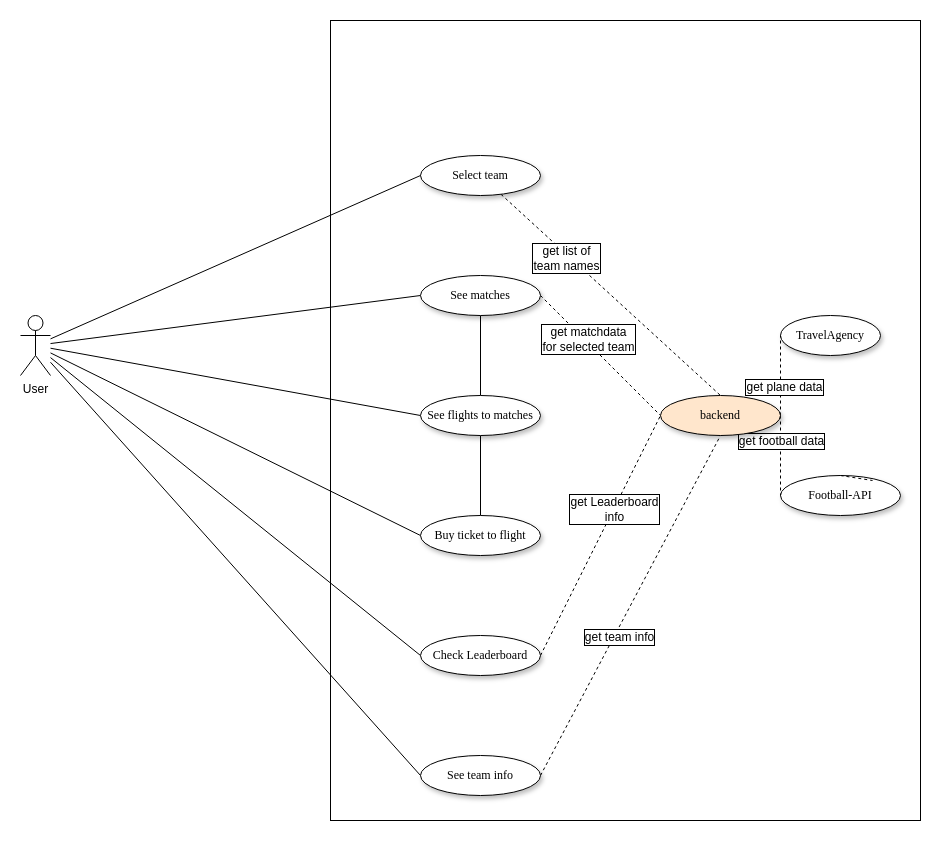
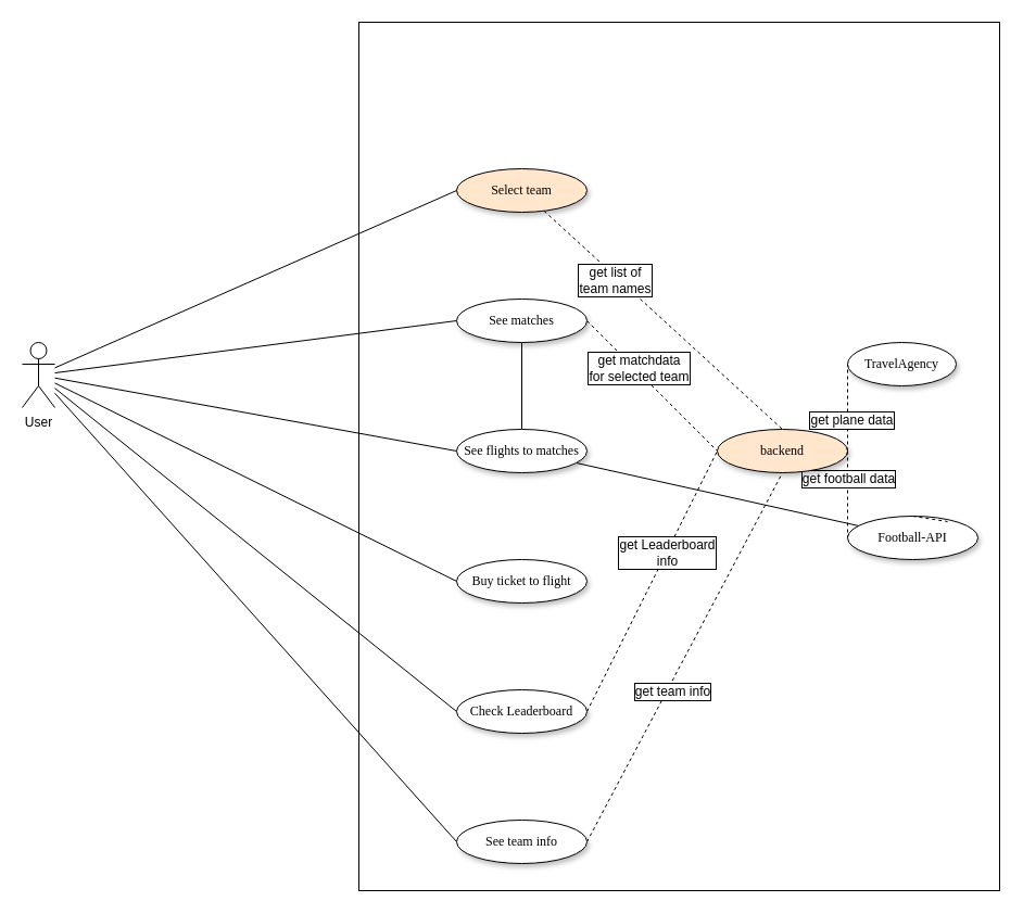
- <mxCell id="5" value="Select team" style="ellipse;whiteSpace=wrap;html=1;rounded=0;shadow=1;comic=0;labelBackgroundColor=none;strokeWidth=1;fontFamily=Verdana;fontSize=12;align=center;" parent="1" vertex="1"><mxGeometry x="420" y="155" width="120" height="40" as="geometry" /></mxCell>
+ <mxCell id="5" value="Select team" style="ellipse;whiteSpace=wrap;html=1;rounded=0;shadow=1;comic=0;labelBackgroundColor=none;strokeWidth=1;fontFamily=Verdana;fontSize=12;align=center;fillColor=#ffe6cc;" parent="1" vertex="1"><mxGeometry x="420" y="155" width="120" height="40" as="geometry" /></mxCell>
- <mxCell id="22" value="" style="rounded=0;orthogonalLoop=1;jettySize=auto;html=1;endArrow=none;endFill=0;" edge="1" parent="1" source="23" target="24"><mxGeometry relative="1" as="geometry" /></mxCell>
+ <mxCell id="22" value="" style="rounded=0;orthogonalLoop=1;jettySize=auto;html=1;endArrow=none;endFill=0;" edge="1" parent="1" source="23" target="6"><mxGeometry relative="1" as="geometry" /></mxCell>
